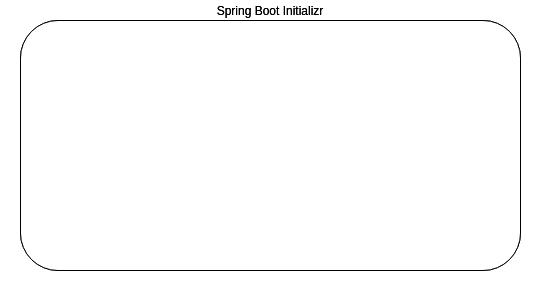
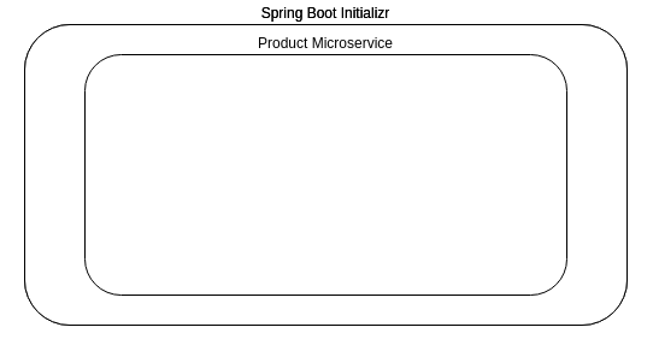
+ <mxCell id="4" value="Product Microservice" style="rounded=1;whiteSpace=wrap;html=1;imageWidth=24;aspect=fixed;labelPosition=center;verticalLabelPosition=top;align=center;verticalAlign=bottom;" vertex="1" parent="1"><mxGeometry x="70" y="45" width="400" height="200" as="geometry" /></mxCell>
